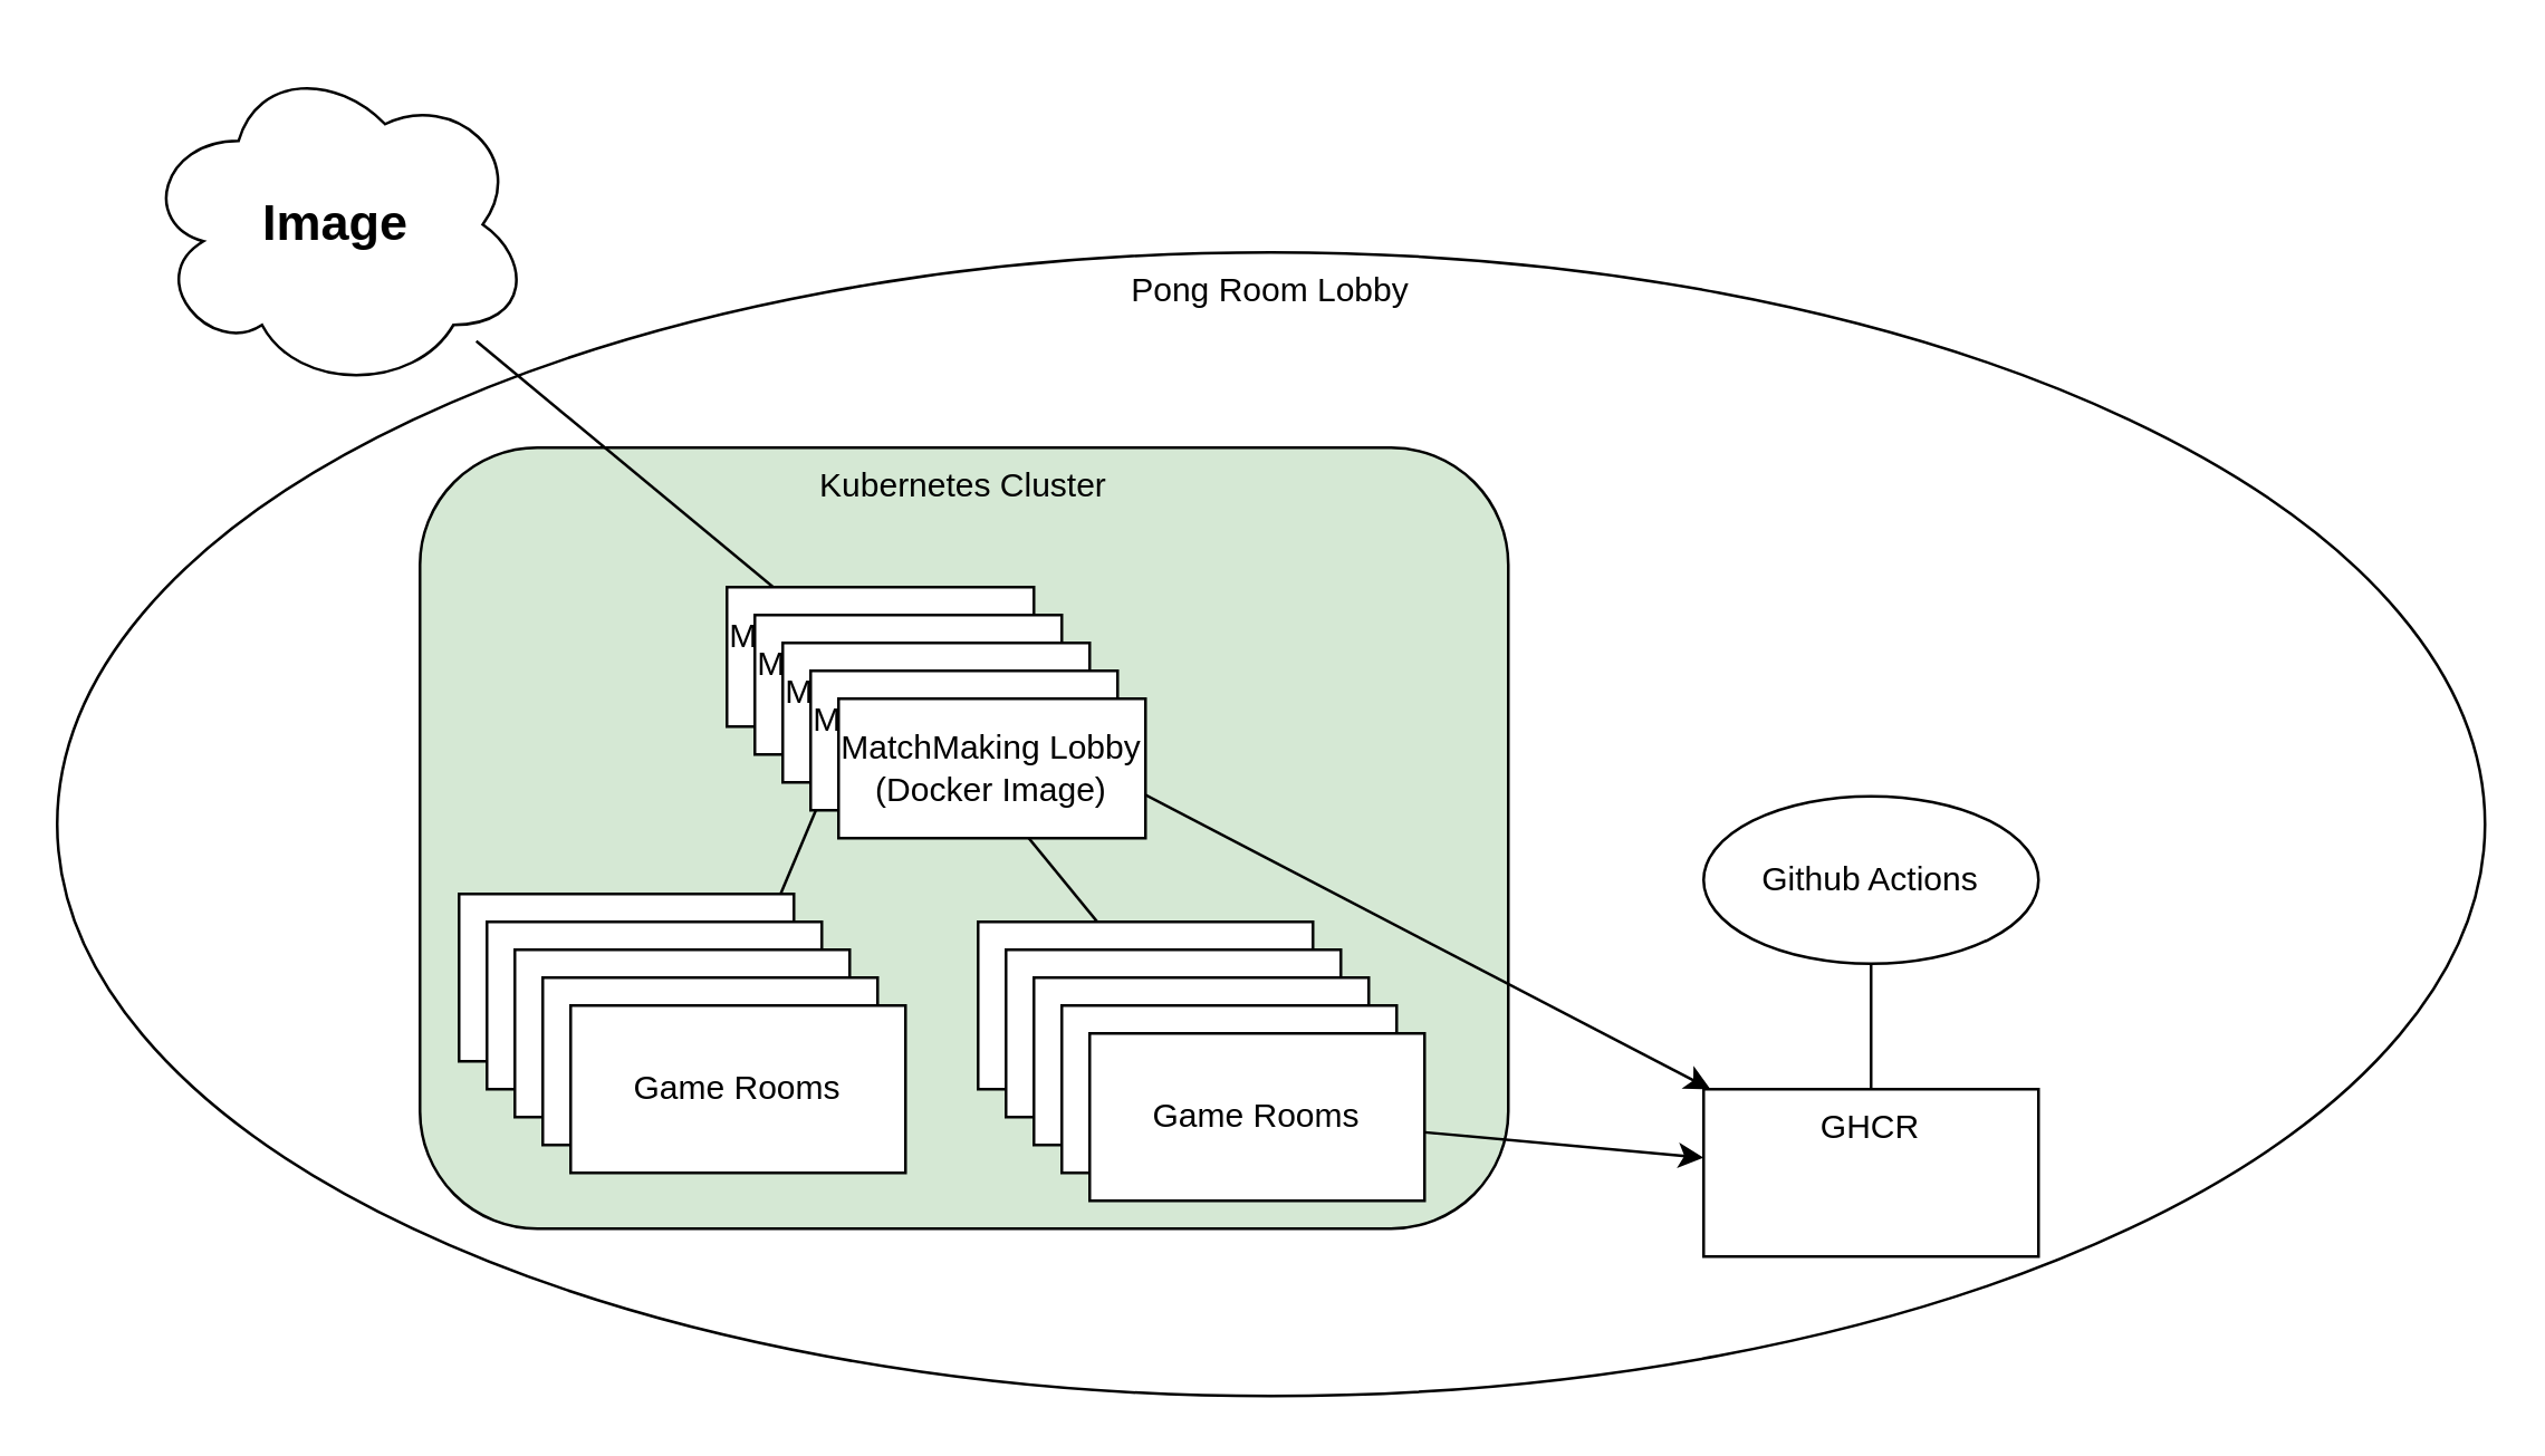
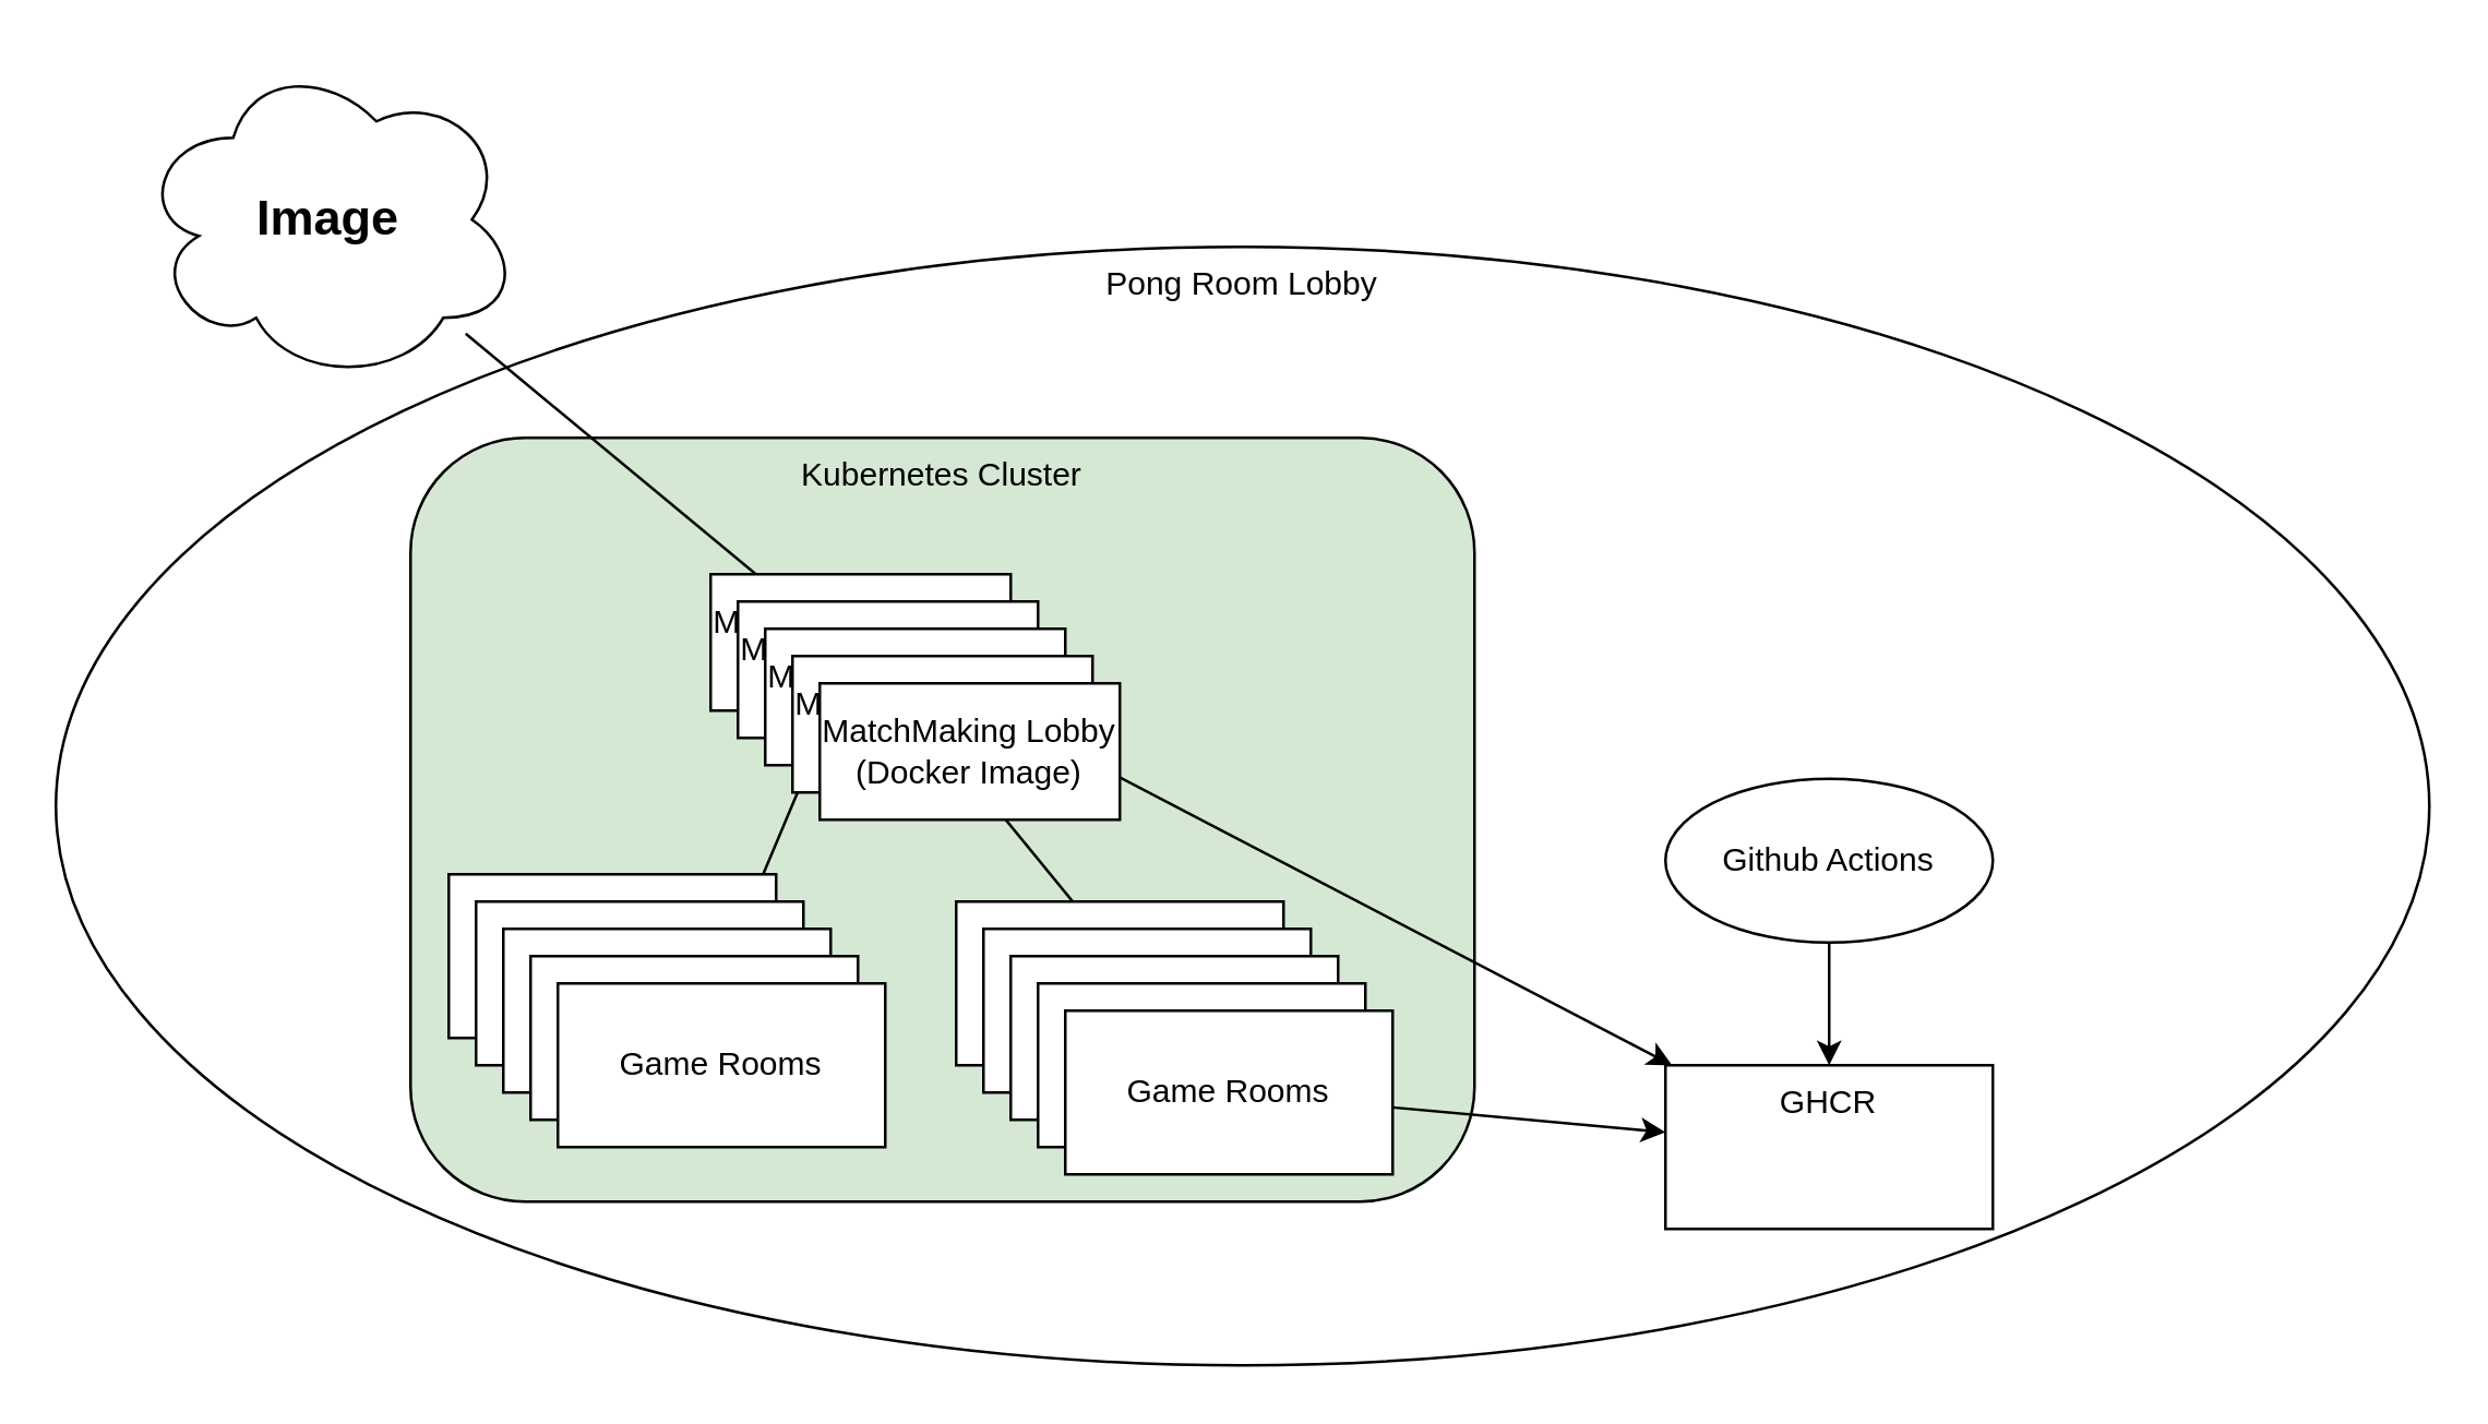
- <mxCell id="21" style="rounded=0;orthogonalLoop=1;jettySize=auto;html=1;endArrow=none;" edge="1" parent="1" source="22" target="19"><mxGeometry relative="1" as="geometry" /></mxCell>
+ <mxCell id="21" style="rounded=0;orthogonalLoop=1;jettySize=auto;html=1;" edge="1" parent="1" source="22" target="19"><mxGeometry relative="1" as="geometry" /></mxCell>
